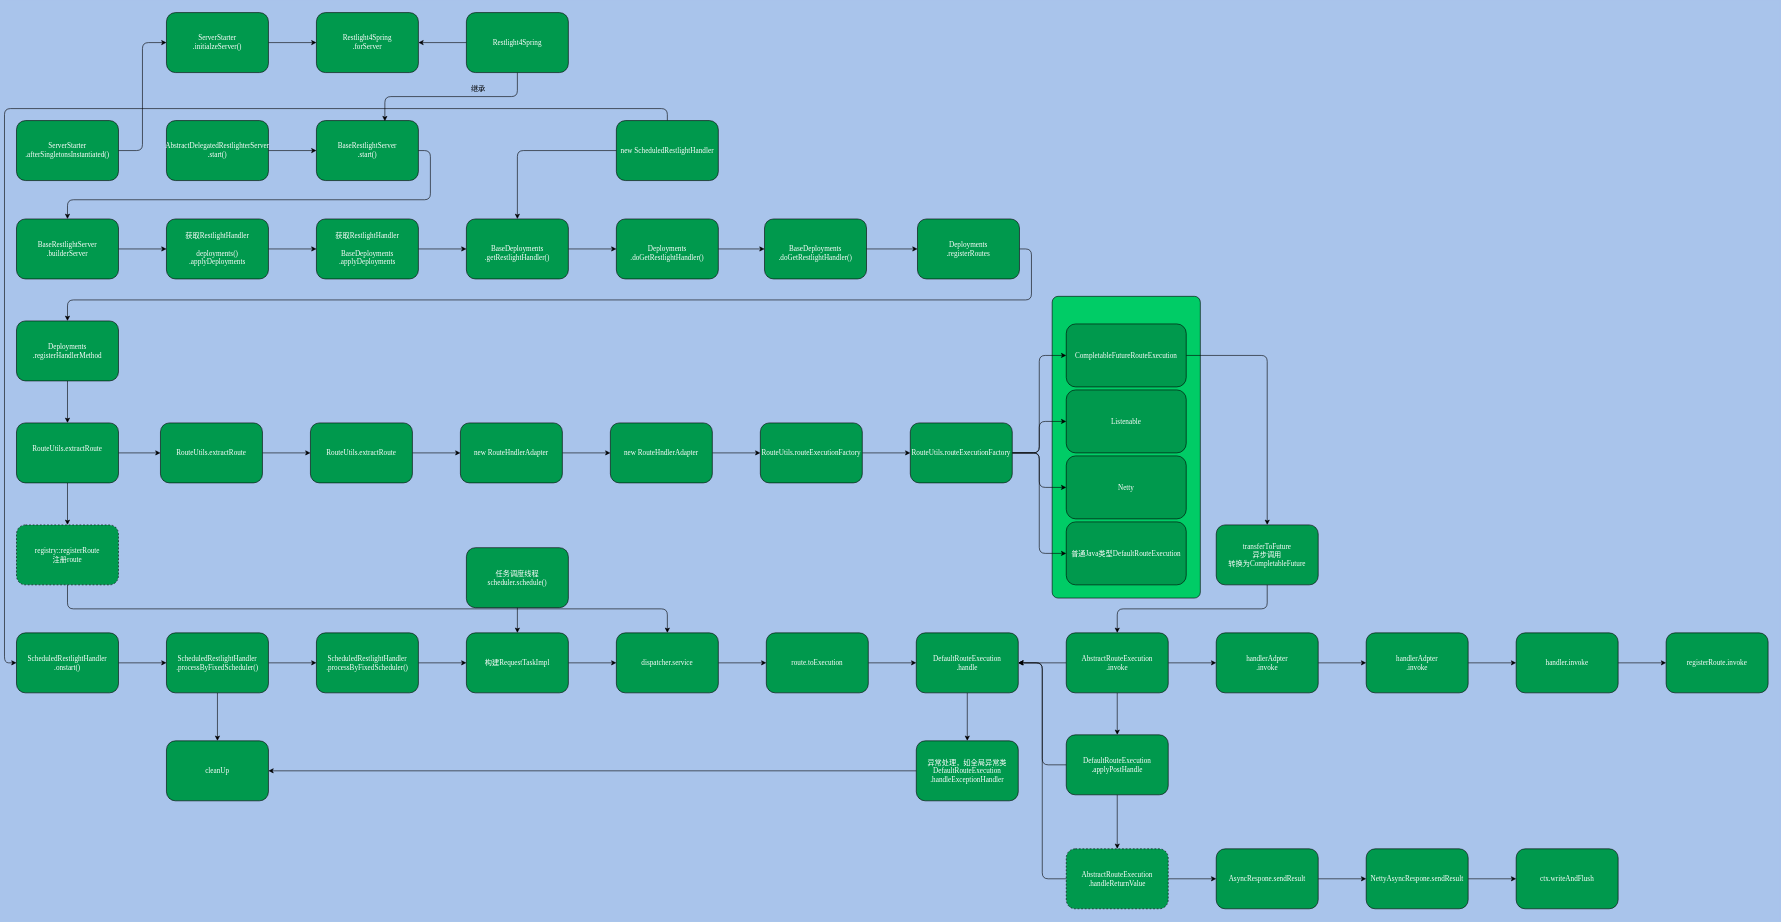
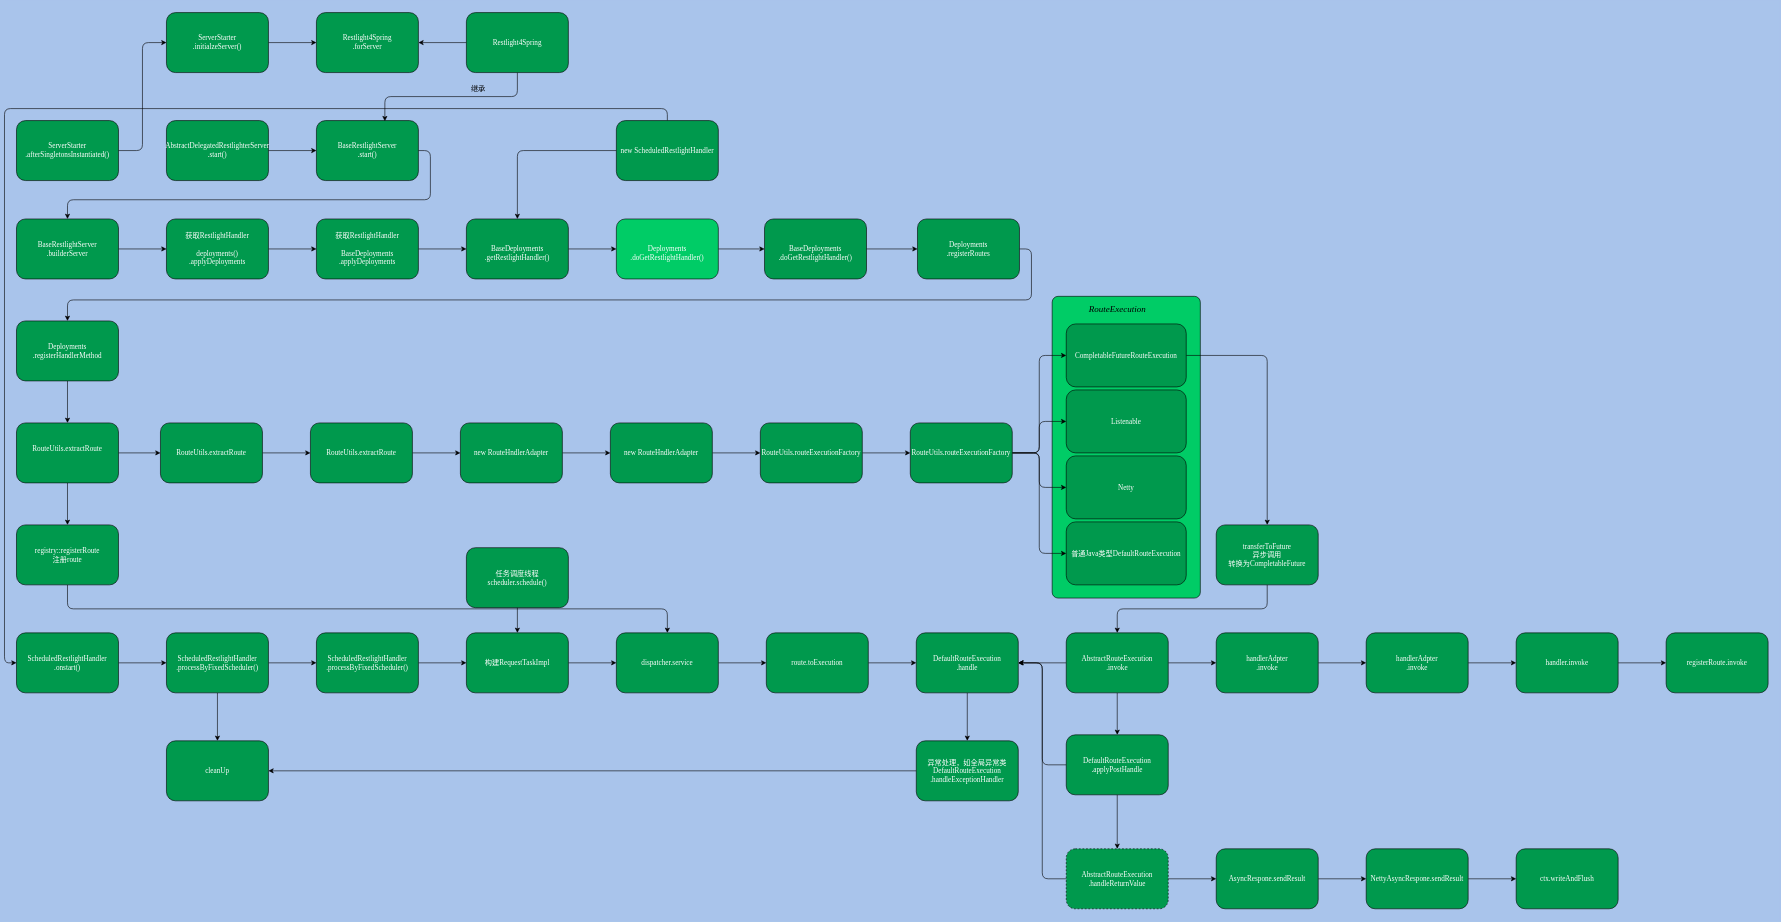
- <mxCell id="39" value="&lt;font&gt;&lt;br&gt;Deployments&lt;br&gt;.doGetRestlightHandler()&lt;br&gt;&lt;/font&gt;" style="rounded=1;whiteSpace=wrap;html=1;comic=0;recursiveResize=1;fillColor=#00994D;fontColor=#FFFFFF;fontFamily=Comic Sans MS;" vertex="1" parent="1"><mxGeometry x="1020" y="364" width="170" height="100" as="geometry" /></mxCell>
+ <mxCell id="39" value="&lt;font&gt;&lt;br&gt;Deployments&lt;br&gt;.doGetRestlightHandler()&lt;br&gt;&lt;/font&gt;" style="rounded=1;whiteSpace=wrap;html=1;comic=0;recursiveResize=1;fillColor=#00cc66;fontColor=#FFFFFF;fontFamily=Comic Sans MS;" vertex="1" parent="1"><mxGeometry x="1020" y="364" width="170" height="100" as="geometry" /></mxCell>
+ <mxCell id="75" value="RouteExecution" style="text;html=1;strokeColor=none;fillColor=none;align=center;verticalAlign=middle;whiteSpace=wrap;rounded=0;fontFamily=Comic Sans MS;fontSize=15;fontColor=#000000;fontStyle=2" vertex="1" parent="1"><mxGeometry x="1797" y="498" width="117" height="32" as="geometry" /></mxCell>
- <mxCell id="9" value="registry::registerRoute&lt;br&gt;注册route" style="rounded=1;whiteSpace=wrap;html=1;comic=0;recursiveResize=1;fillColor=#00994D;fontColor=#FFFFFF;fontFamily=Comic Sans MS;dashed=1;" vertex="1" parent="1"><mxGeometry x="20" y="874" width="170" height="100" as="geometry" /></mxCell>
+ <mxCell id="9" value="registry::registerRoute&lt;br&gt;注册route" style="rounded=1;whiteSpace=wrap;html=1;comic=0;recursiveResize=1;fillColor=#00994D;fontColor=#FFFFFF;fontFamily=Comic Sans MS;" vertex="1" parent="1"><mxGeometry x="20" y="874" width="170" height="100" as="geometry" /></mxCell>
